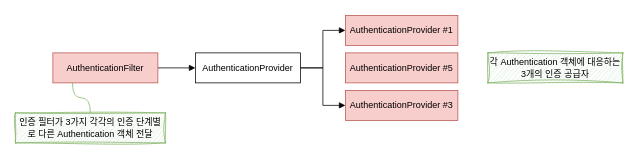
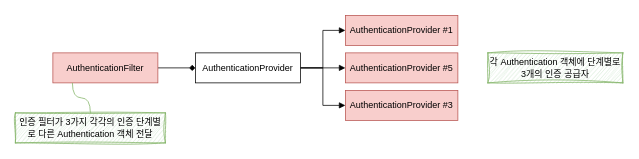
- <mxCell id="2" style="edgeStyle=orthogonalEdgeStyle;rounded=0;orthogonalLoop=1;jettySize=auto;html=1;entryX=0;entryY=0.5;entryDx=0;entryDy=0;endArrow=block;endFill=1;" edge="1" parent="1" source="3" target="7"><mxGeometry relative="1" as="geometry" /></mxCell>
+ <mxCell id="2" style="edgeStyle=orthogonalEdgeStyle;rounded=0;orthogonalLoop=1;jettySize=auto;html=1;entryX=0;entryY=0.5;entryDx=0;entryDy=0;endArrow=diamond;endFill=1;" edge="1" parent="1" source="3" target="7"><mxGeometry relative="1" as="geometry" /></mxCell>
+ <mxCell id="4" style="edgeStyle=orthogonalEdgeStyle;rounded=0;orthogonalLoop=1;jettySize=auto;html=1;entryX=0;entryY=0.5;entryDx=0;entryDy=0;endArrow=block;endFill=1;" edge="1" parent="1" source="7" target="9"><mxGeometry relative="1" as="geometry" /></mxCell>
- <mxCell id="13" value="각 Authentication 객체에 대응하는 3개의 인증 공급자" style="text;html=1;align=center;verticalAlign=middle;whiteSpace=wrap;rounded=0;fillColor=#d5e8d4;strokeColor=#82b366;sketch=1;curveFitting=1;jiggle=2;" vertex="1" parent="1"><mxGeometry x="650" y="70" width="180" height="40" as="geometry" /></mxCell>
+ <mxCell id="13" value="각 Authentication 객체에 단계별로 3개의 인증 공급자" style="text;html=1;align=center;verticalAlign=middle;whiteSpace=wrap;rounded=0;fillColor=#d5e8d4;strokeColor=#82b366;sketch=1;curveFitting=1;jiggle=2;" vertex="1" parent="1"><mxGeometry x="650" y="70" width="180" height="40" as="geometry" /></mxCell>
